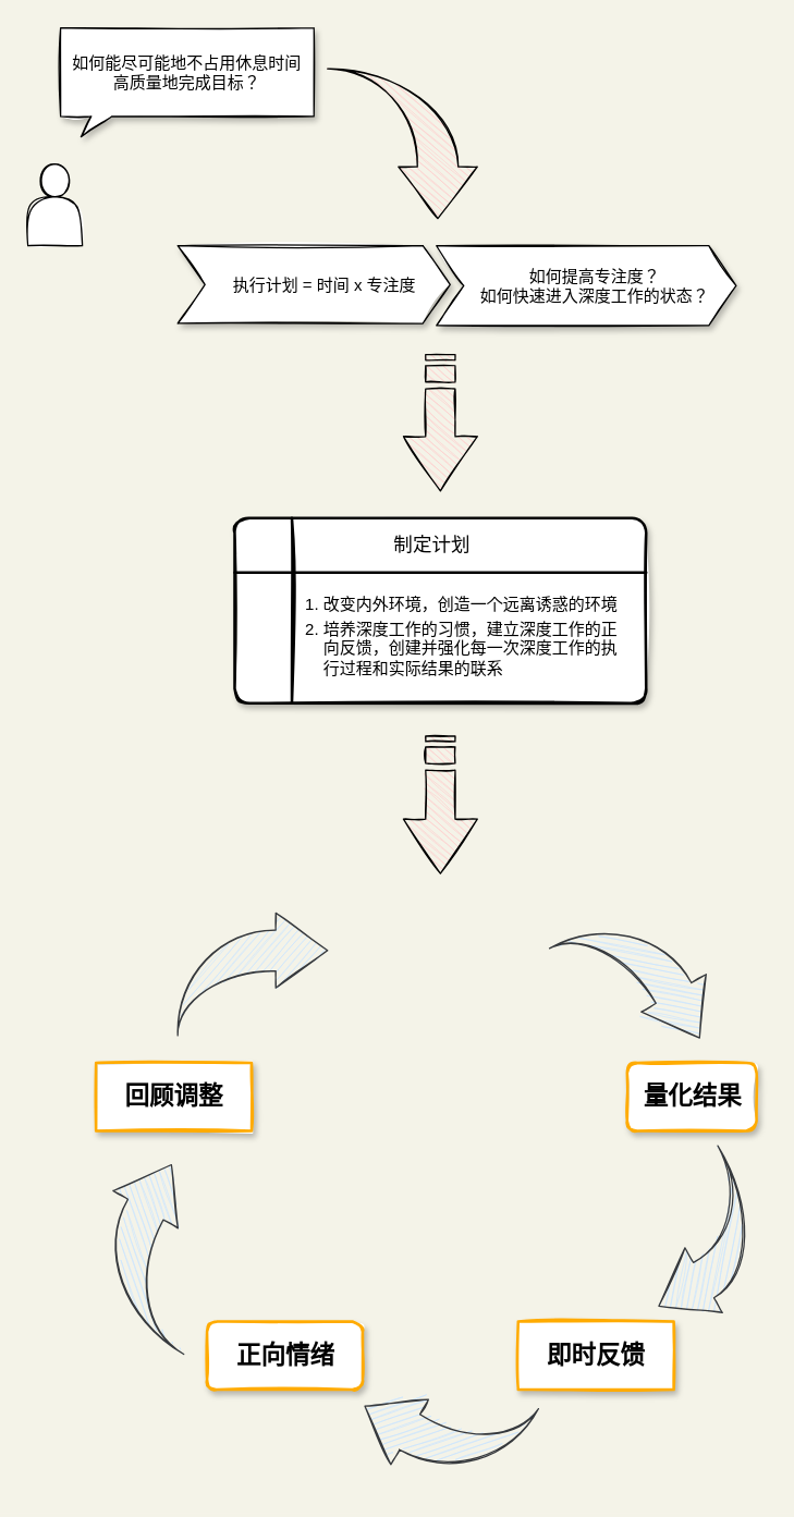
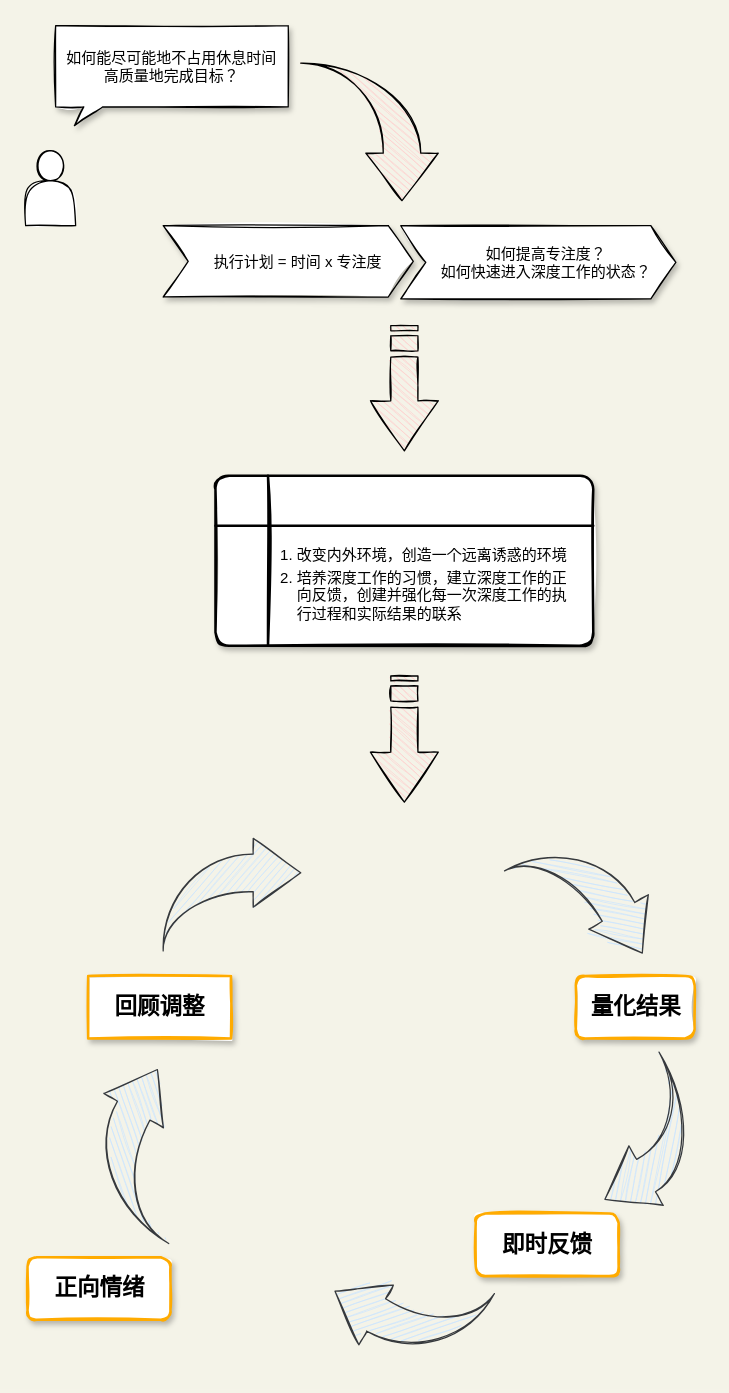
- <mxCell id="11" value="&lt;font style=&quot;font-size: 14px&quot;&gt;制定计划&lt;/font&gt;" style="text;html=1;strokeColor=none;fillColor=none;align=center;verticalAlign=middle;whiteSpace=wrap;rounded=0;shadow=1;glass=0;sketch=1;" vertex="1" parent="9"><mxGeometry x="105" y="10" width="80" height="20" as="geometry" /></mxCell>
- <mxCell id="17" value="&lt;span style=&quot;color: rgb(0 , 0 , 0) ; font-size: 18px&quot;&gt;正向情绪&lt;/span&gt;" style="dashed=0;html=1;rounded=1;strokeColor=#FFAB00;fontSize=16;align=center;fontStyle=1;strokeWidth=2;fontColor=#42526E;shadow=1;glass=0;sketch=1;fillColor=#FFFFFF;gradientColor=none;" vertex="1" parent="1"><mxGeometry x="151.53" y="970" width="114.23" height="50" as="geometry" /></mxCell>
+ <mxCell id="17" value="&lt;span style=&quot;color: rgb(0 , 0 , 0) ; font-size: 18px&quot;&gt;正向情绪&lt;/span&gt;" style="dashed=0;html=1;rounded=1;strokeColor=#FFAB00;fontSize=16;align=center;fontStyle=1;strokeWidth=2;fontColor=#42526E;shadow=1;glass=0;sketch=1;fillColor=#FFFFFF;gradientColor=none;" vertex="1" parent="1"><mxGeometry x="21.53" y="1005" width="114.23" height="50" as="geometry" /></mxCell>
- <mxCell id="18" value="&lt;span style=&quot;color: rgb(0 , 0 , 0) ; font-size: 18px&quot;&gt;即时反馈&lt;/span&gt;" style="dashed=0;html=1;strokeColor=#FFAB00;fontSize=16;align=center;fontStyle=1;strokeWidth=2;fontColor=#42526E;shadow=1;glass=0;sketch=1;fillColor=#FFFFFF;gradientColor=none;rounded=0;" vertex="1" parent="1"><mxGeometry x="379.99" y="970" width="114.23" height="50" as="geometry" /></mxCell>
+ <mxCell id="18" value="&lt;span style=&quot;color: rgb(0 , 0 , 0) ; font-size: 18px&quot;&gt;即时反馈&lt;/span&gt;" style="dashed=0;html=1;rounded=1;strokeColor=#FFAB00;fontSize=16;align=center;fontStyle=1;strokeWidth=2;fontColor=#42526E;shadow=1;glass=0;sketch=1;fillColor=#FFFFFF;gradientColor=none;" vertex="1" parent="1"><mxGeometry x="379.99" y="970" width="114.23" height="50" as="geometry" /></mxCell>
